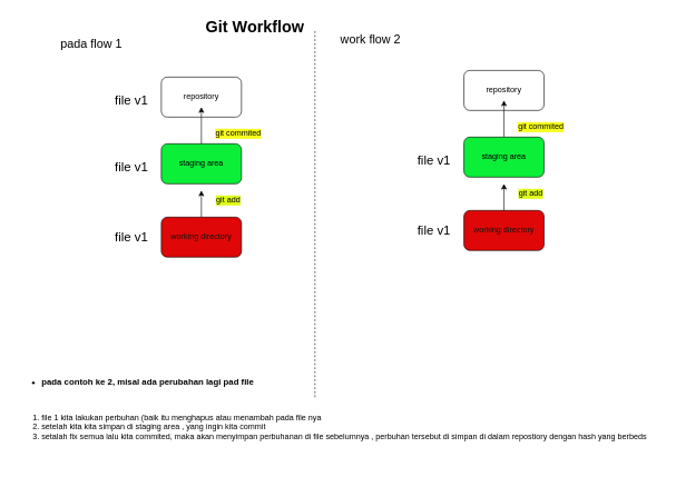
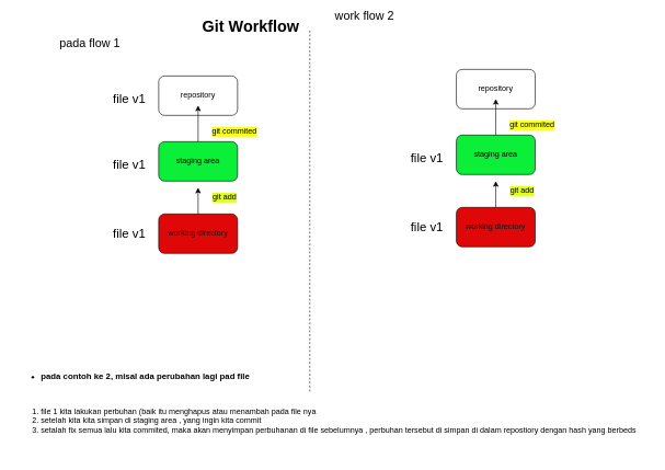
- <mxCell id="16" value="&lt;font style=&quot;font-size: 18px;&quot;&gt;work flow 2&lt;/font&gt;" style="text;html=1;align=center;verticalAlign=middle;resizable=0;points=[];autosize=1;strokeColor=none;fillColor=none;" parent="1" vertex="1"><mxGeometry x="499" y="39" width="110" height="40" as="geometry" /></mxCell>
+ <mxCell id="16" value="&lt;font style=&quot;font-size: 18px;&quot;&gt;work flow 2&lt;/font&gt;" style="text;html=1;align=center;verticalAlign=middle;resizable=0;points=[];autosize=1;strokeColor=none;fillColor=none;" parent="1" vertex="1"><mxGeometry x="499" y="4" width="110" height="40" as="geometry" /></mxCell>
